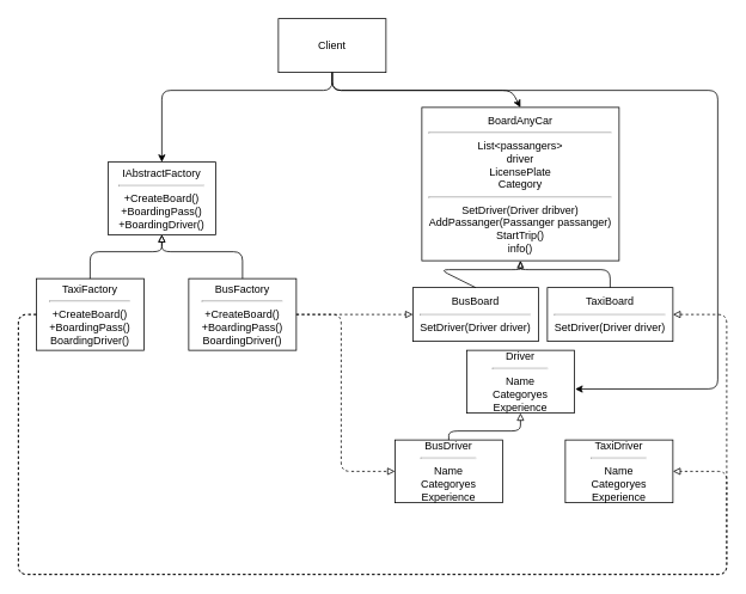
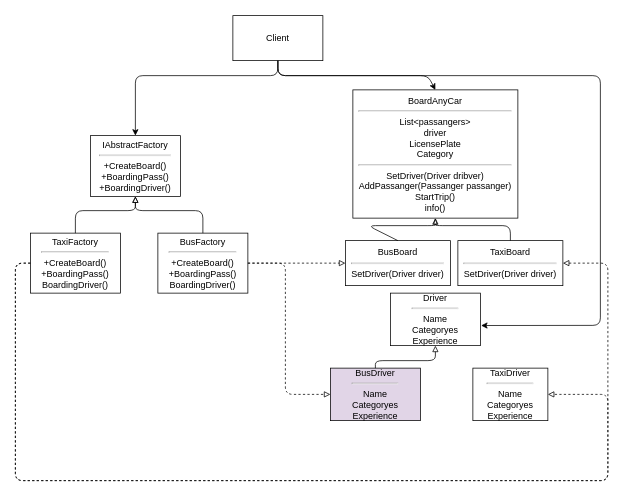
- <mxCell id="17" value="BusDriver&lt;br&gt;&lt;hr&gt;Name&lt;br&gt;Categoryes&lt;br&gt;Experience" style="rounded=0;whiteSpace=wrap;html=1;" parent="1" vertex="1"><mxGeometry x="440" y="490" width="120" height="70" as="geometry" /></mxCell>
+ <mxCell id="17" value="BusDriver&lt;br&gt;&lt;hr&gt;Name&lt;br&gt;Categoryes&lt;br&gt;Experience" style="rounded=0;whiteSpace=wrap;html=1;fillColor=#e1d5e7;" parent="1" vertex="1"><mxGeometry x="440" y="490" width="120" height="70" as="geometry" /></mxCell>
- <mxCell id="16" value="TaxiDriver&lt;br&gt;&lt;hr&gt;Name&lt;br&gt;Categoryes&lt;br&gt;Experience" style="rounded=0;whiteSpace=wrap;html=1;" parent="1" vertex="1"><mxGeometry x="630" y="490" width="120" height="70" as="geometry" /></mxCell>
+ <mxCell id="16" value="TaxiDriver&lt;br&gt;&lt;hr&gt;Name&lt;br&gt;Categoryes&lt;br&gt;Experience" style="rounded=0;whiteSpace=wrap;html=1;" parent="1" vertex="1"><mxGeometry x="630" y="490" width="100" height="70" as="geometry" /></mxCell>
